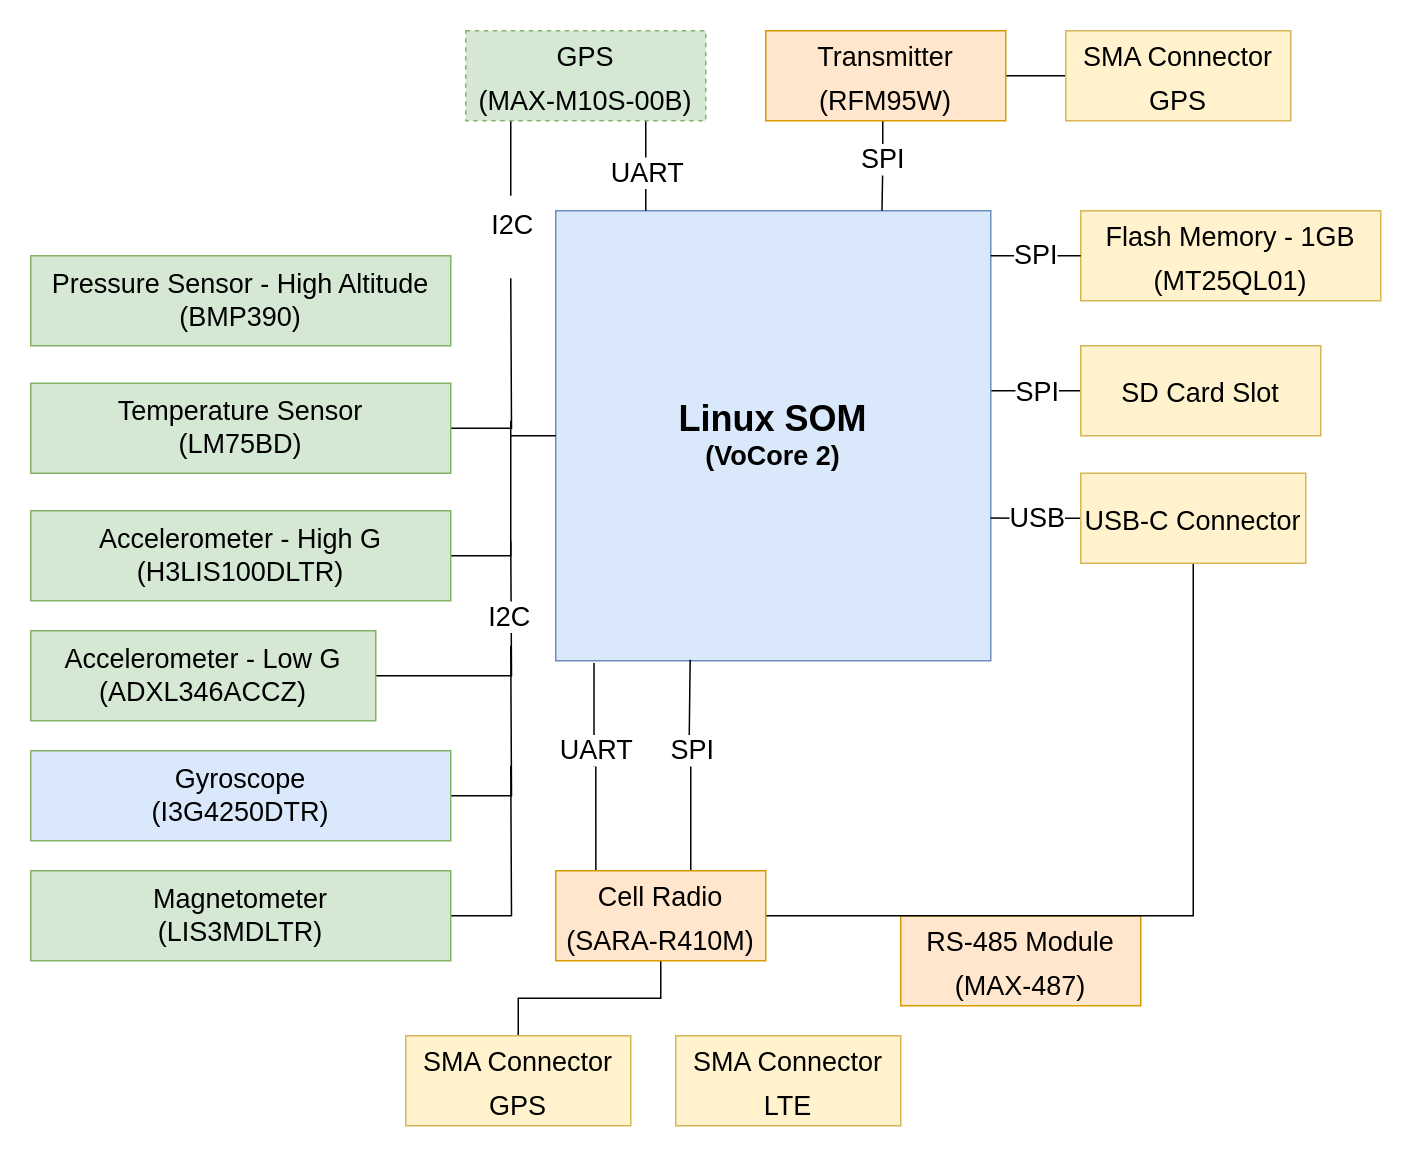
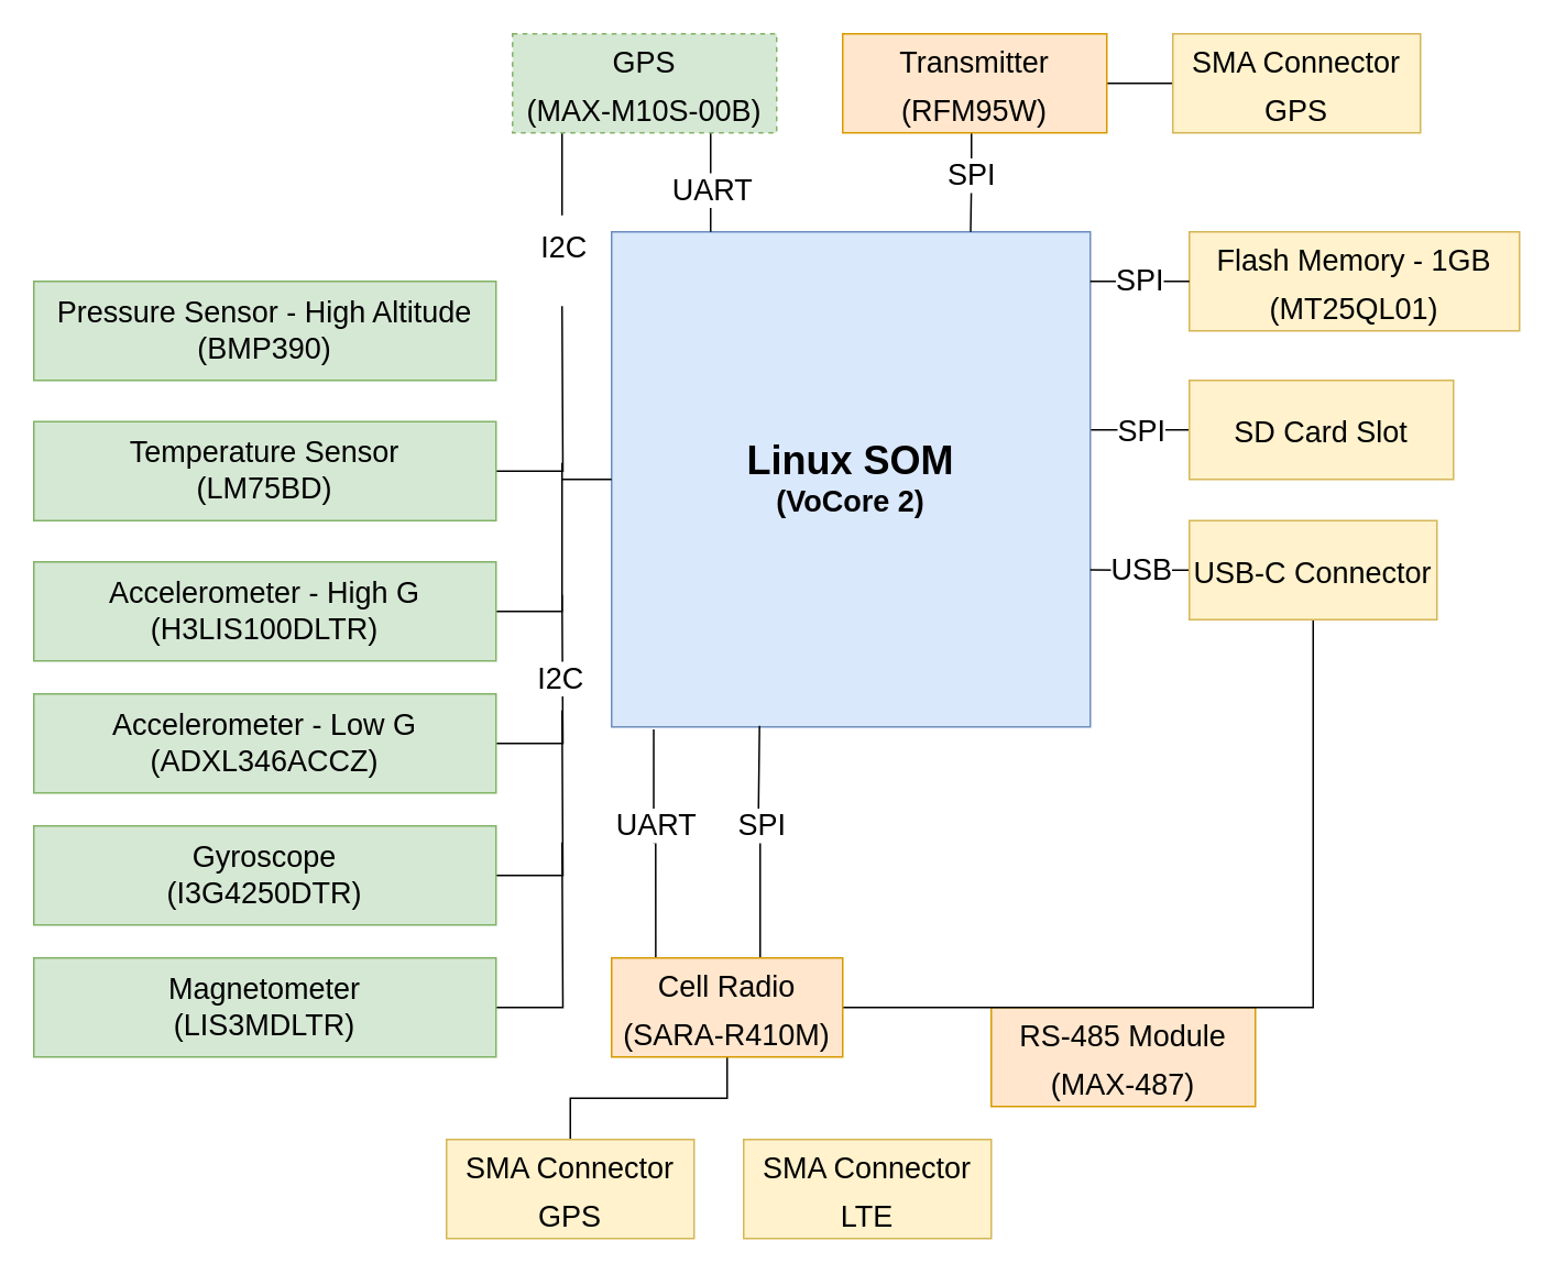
- <mxCell id="27" value="&lt;font style=&quot;font-size: 18px;&quot;&gt;Accelerometer - Low G&lt;br&gt;(ADXL346ACCZ)&lt;br&gt;&lt;/font&gt;" style="rounded=0;whiteSpace=wrap;html=1;fontSize=18;fillColor=#d5e8d4;strokeColor=#82b366;" vertex="1" parent="1"><mxGeometry x="20" y="420" width="230" height="60" as="geometry" /></mxCell>
+ <mxCell id="27" value="&lt;font style=&quot;font-size: 18px;&quot;&gt;Accelerometer - Low G&lt;br&gt;(ADXL346ACCZ)&lt;br&gt;&lt;/font&gt;" style="rounded=0;whiteSpace=wrap;html=1;fontSize=18;fillColor=#d5e8d4;strokeColor=#82b366;" vertex="1" parent="1"><mxGeometry x="20" y="420" width="280" height="60" as="geometry" /></mxCell>
- <mxCell id="21" value="&lt;font style=&quot;font-size: 18px;&quot;&gt;Gyroscope&lt;br&gt;(I3G4250DTR)&lt;br&gt;&lt;/font&gt;" style="rounded=0;whiteSpace=wrap;html=1;fontSize=18;fillColor=#dae8fc;strokeColor=#82b366;" vertex="1" parent="1"><mxGeometry x="20" y="500" width="280" height="60" as="geometry" /></mxCell>
+ <mxCell id="21" value="&lt;font style=&quot;font-size: 18px;&quot;&gt;Gyroscope&lt;br&gt;(I3G4250DTR)&lt;br&gt;&lt;/font&gt;" style="rounded=0;whiteSpace=wrap;html=1;fontSize=18;fillColor=#d5e8d4;strokeColor=#82b366;" vertex="1" parent="1"><mxGeometry x="20" y="500" width="280" height="60" as="geometry" /></mxCell>
